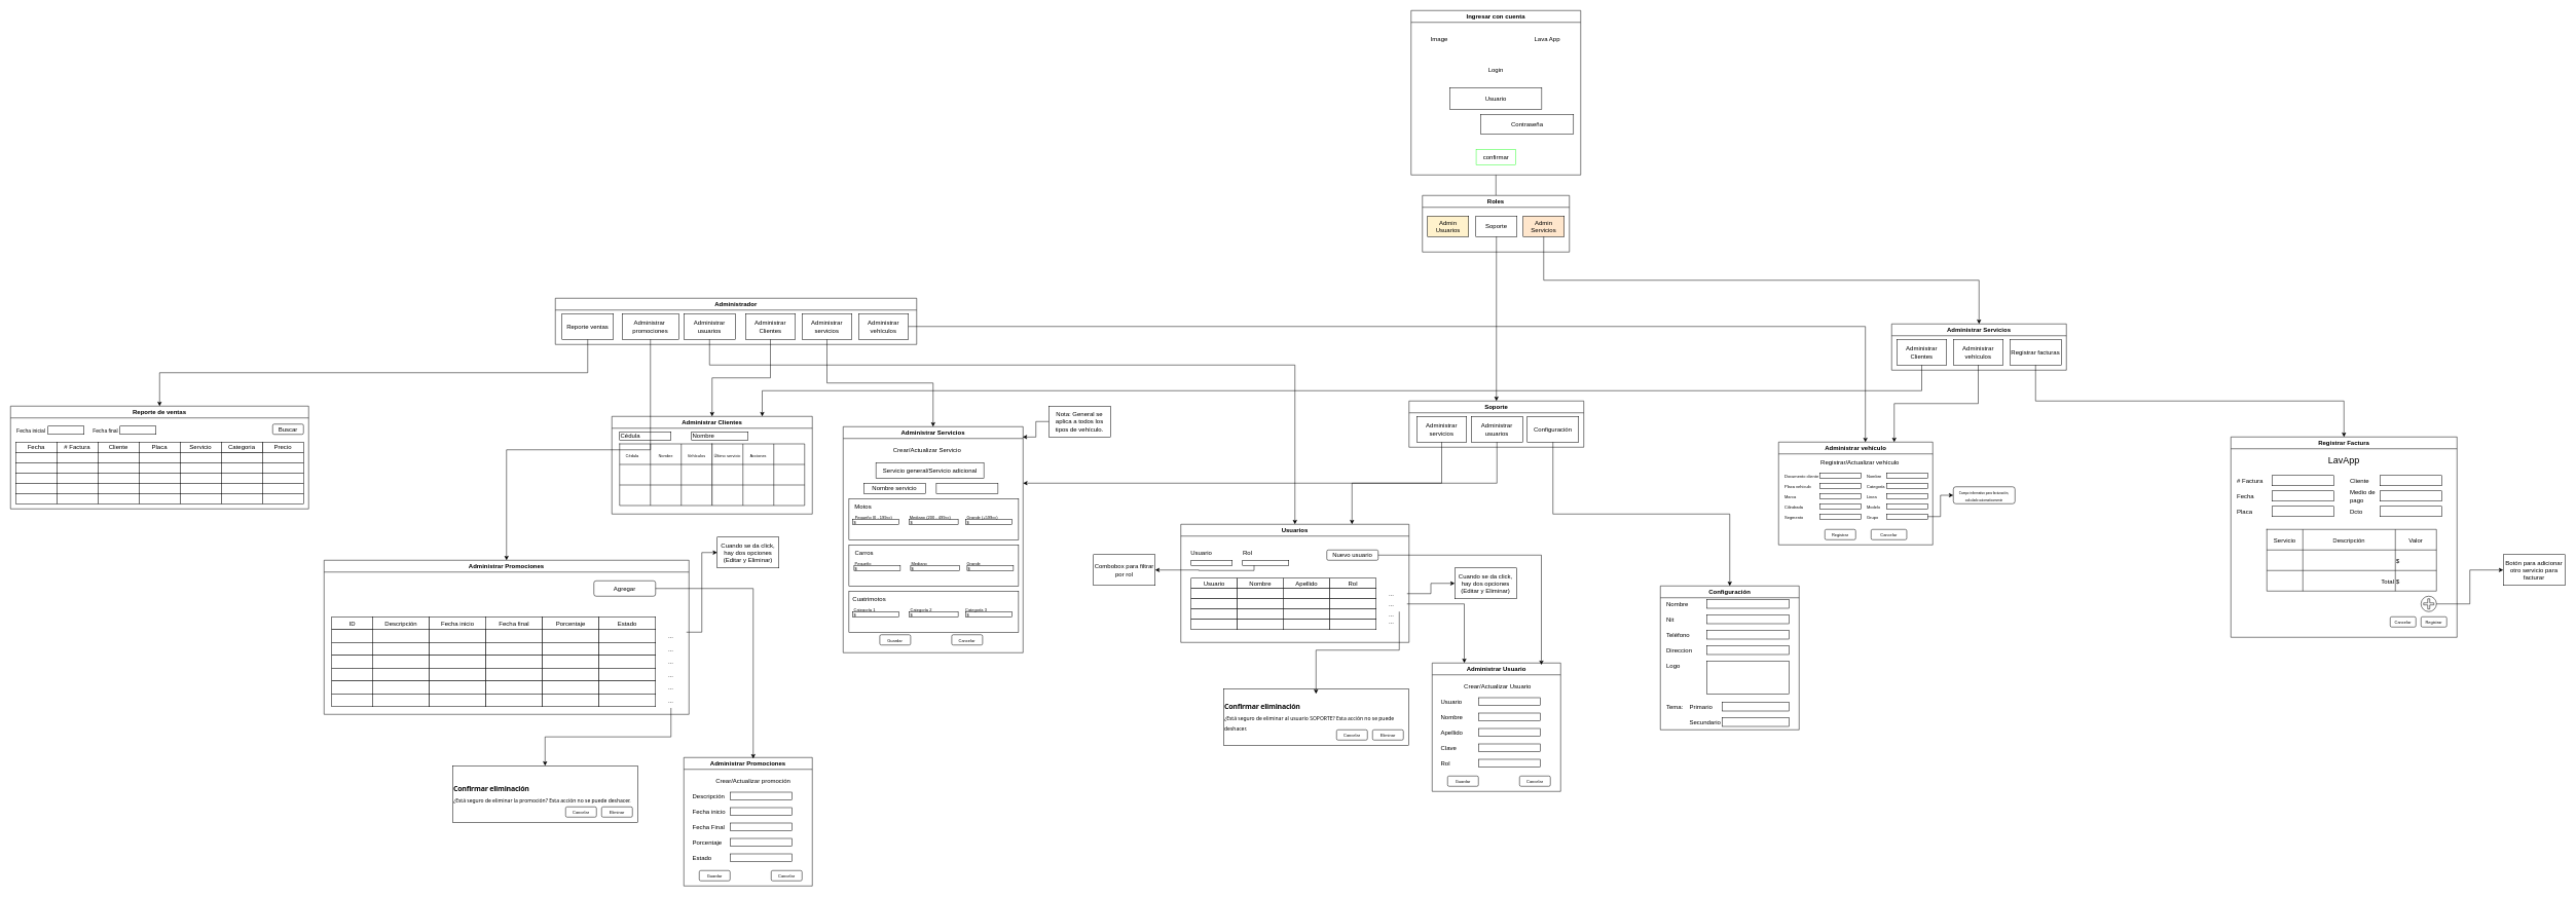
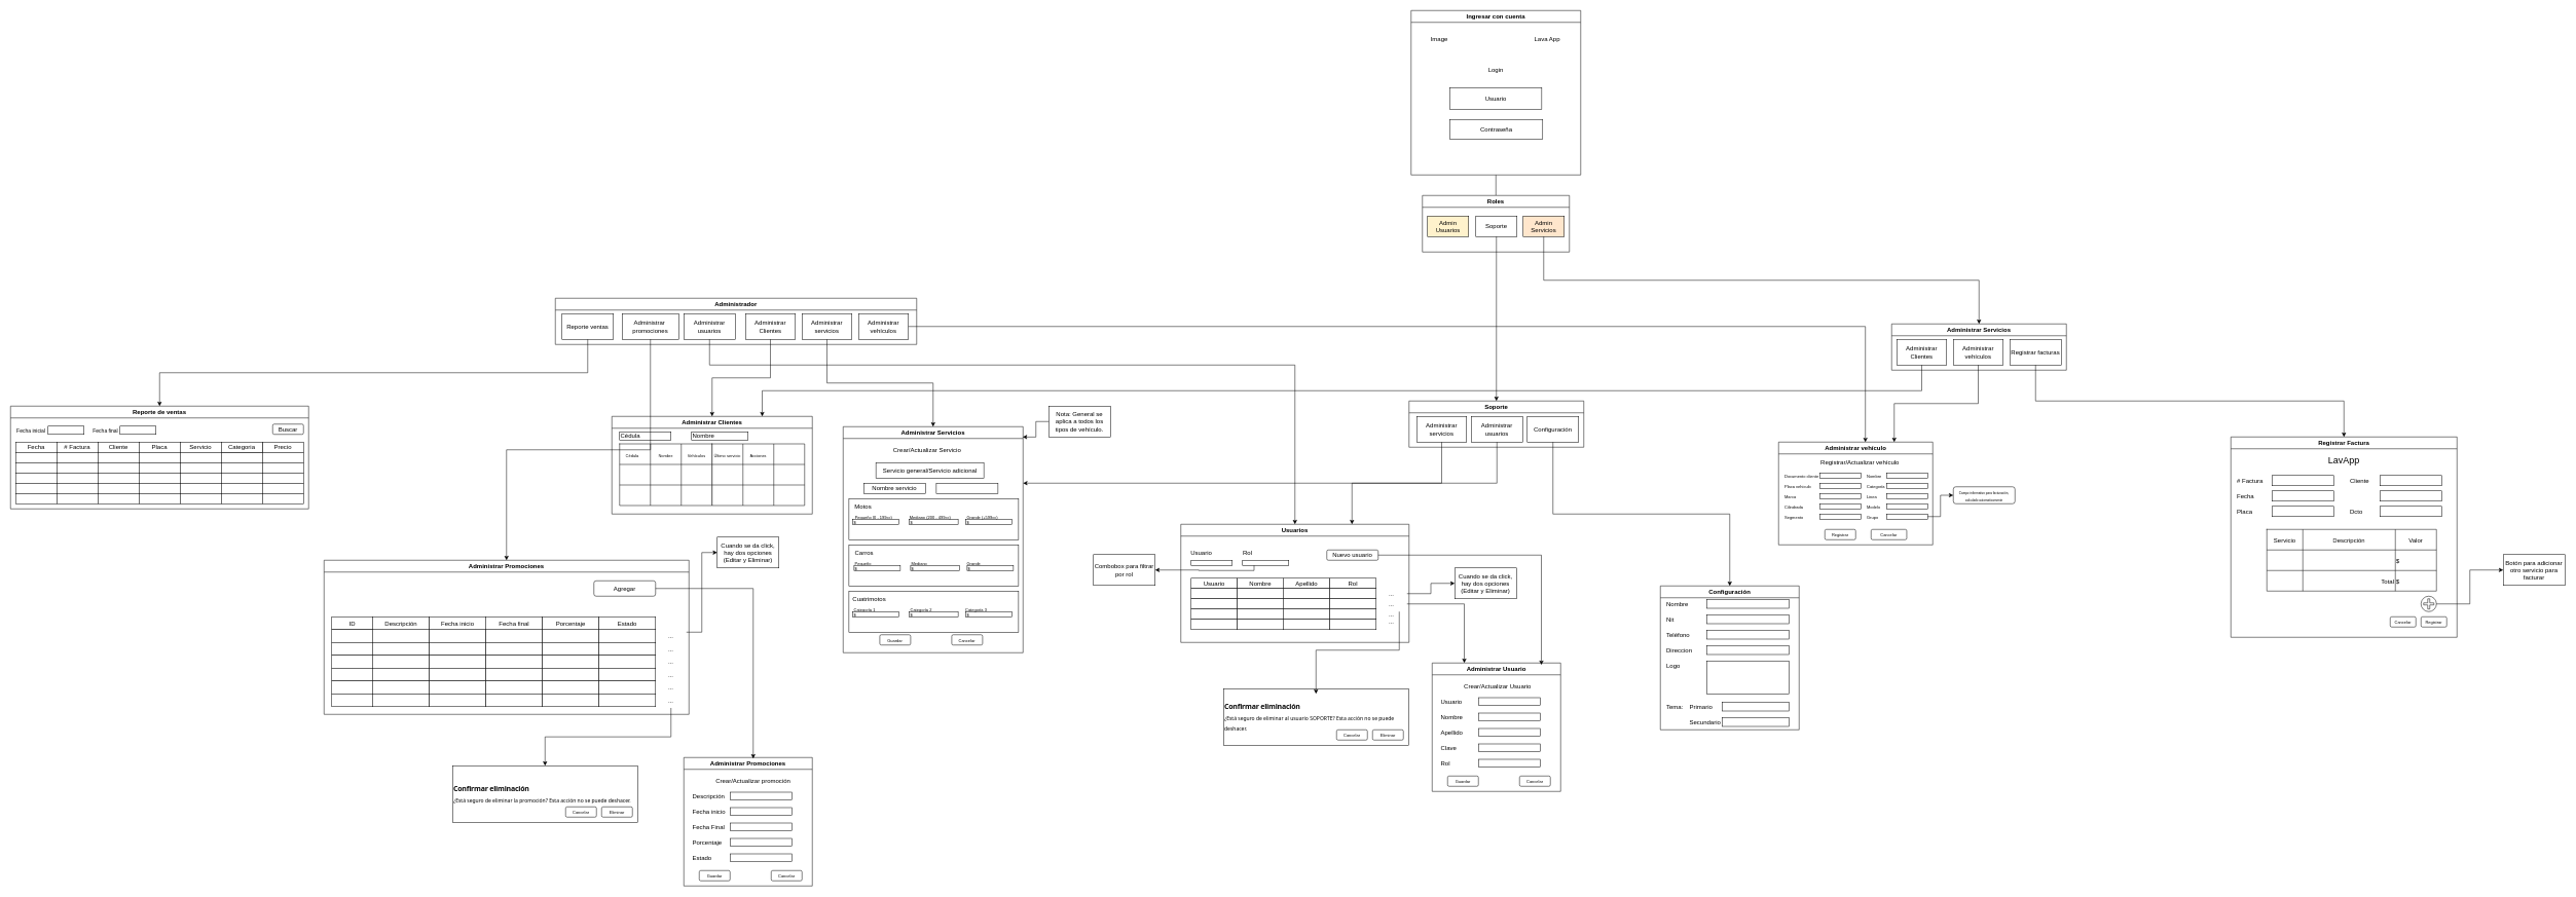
- <mxCell id="5" value="Contraseña" style="html=1;whiteSpace=wrap;" parent="3" vertex="1"><mxGeometry x="135.82" y="202.5" width="180.24" height="37.5" as="geometry" /></mxCell>
+ <mxCell id="5" value="Contraseña" style="html=1;whiteSpace=wrap;" parent="3" vertex="1"><mxGeometry x="75.82" y="212.5" width="180.24" height="37.5" as="geometry" /></mxCell>
- <mxCell id="6" value="confirmar" style="html=1;whiteSpace=wrap;strokeColor=#33FF33;" parent="3" vertex="1"><mxGeometry x="126.62" y="270" width="76.75" height="30" as="geometry" /></mxCell>
- <mxCell id="135" value="Medio de pago" style="text;html=1;align=left;verticalAlign=middle;whiteSpace=wrap;rounded=0;" parent="125" vertex="1"><mxGeometry x="230" y="100" width="60" height="30" as="geometry" /></mxCell>
